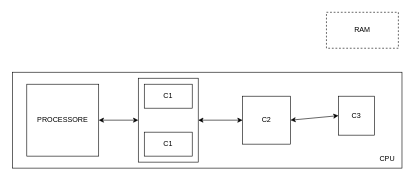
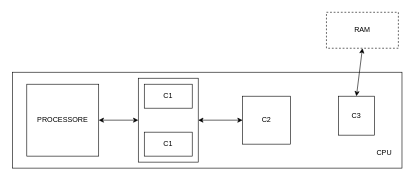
+ <mxCell id="8" style="edgeStyle=none;html=1;exitX=0.5;exitY=1;exitDx=0;exitDy=0;entryX=0.5;entryY=0;entryDx=0;entryDy=0;startArrow=classic;startFill=1;" parent="1" source="9" target="7" edge="1"><mxGeometry relative="1" as="geometry" /></mxCell>
- <mxCell id="5" style="edgeStyle=none;html=1;exitX=1;exitY=0.5;exitDx=0;exitDy=0;entryX=0;entryY=0.5;entryDx=0;entryDy=0;startArrow=classic;startFill=1;" parent="1" source="6" target="7" edge="1"><mxGeometry relative="1" as="geometry" /></mxCell>
- <mxCell id="10" value="CPU" style="text;html=1;align=center;verticalAlign=middle;resizable=0;points=[];autosize=1;strokeColor=none;fillColor=none;" parent="1" vertex="1"><mxGeometry x="620" y="250" width="50" height="30" as="geometry" /></mxCell>
+ <mxCell id="10" value="CPU" style="text;html=1;align=center;verticalAlign=middle;resizable=0;points=[];autosize=1;strokeColor=none;fillColor=none;" parent="1" vertex="1"><mxGeometry x="615" y="240" width="50" height="30" as="geometry" /></mxCell>
